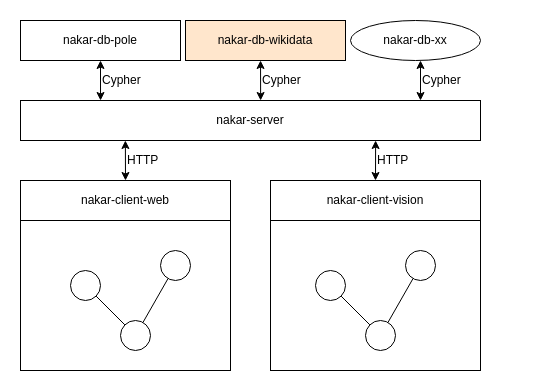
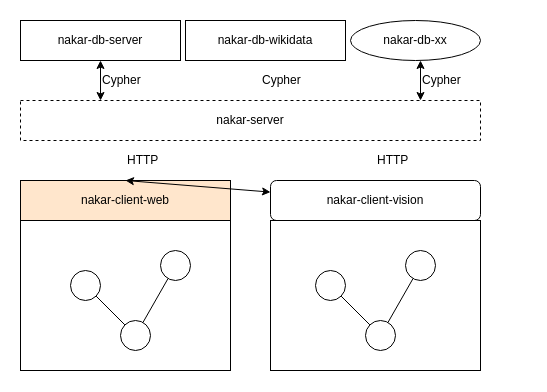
- <mxCell id="17" value="nakar-db-pole" style="rounded=0;whiteSpace=wrap;html=1;" vertex="1" parent="1"><mxGeometry x="20" y="20" width="160" height="40" as="geometry" /></mxCell>
+ <mxCell id="17" value="nakar-db-server" style="rounded=0;whiteSpace=wrap;html=1;" vertex="1" parent="1"><mxGeometry x="20" y="20" width="160" height="40" as="geometry" /></mxCell>
- <mxCell id="18" value="nakar-db-wikidata" style="rounded=0;whiteSpace=wrap;html=1;fillColor=#ffe6cc;" vertex="1" parent="1"><mxGeometry x="185" y="20" width="160" height="40" as="geometry" /></mxCell>
+ <mxCell id="18" value="nakar-db-wikidata" style="rounded=0;whiteSpace=wrap;html=1;" vertex="1" parent="1"><mxGeometry x="185" y="20" width="160" height="40" as="geometry" /></mxCell>
- <mxCell id="21" value="" style="endArrow=classic;startArrow=classic;html=1;rounded=0;entryX=0.469;entryY=1;entryDx=0;entryDy=0;entryPerimeter=0;exitX=0.522;exitY=0;exitDx=0;exitDy=0;exitPerimeter=0;" edge="1" parent="1" source="16" target="18"><mxGeometry width="50" height="50" relative="1" as="geometry"><mxPoint x="260" y="88" as="sourcePoint" /><mxPoint x="260" y="68" as="targetPoint" /></mxGeometry></mxCell>
- <mxCell id="16" value="nakar-server" style="rounded=0;whiteSpace=wrap;html=1;" vertex="1" parent="1"><mxGeometry x="20" y="100" width="460" height="40" as="geometry" /></mxCell>
+ <mxCell id="16" value="nakar-server" style="rounded=0;whiteSpace=wrap;html=1;dashed=1;" vertex="1" parent="1"><mxGeometry x="20" y="100" width="460" height="40" as="geometry" /></mxCell>
- <mxCell id="24" value="" style="endArrow=classic;startArrow=classic;html=1;rounded=0;entryX=0.228;entryY=1;entryDx=0;entryDy=0;exitX=0.5;exitY=0;exitDx=0;exitDy=0;entryPerimeter=0;" edge="1" parent="1" source="2" target="16"><mxGeometry width="50" height="50" relative="1" as="geometry"><mxPoint x="134.84" y="180" as="sourcePoint" /><mxPoint x="134.84" y="140" as="targetPoint" /></mxGeometry></mxCell>
+ <mxCell id="24" value="" style="endArrow=classic;startArrow=classic;html=1;rounded=0;exitX=0.5;exitY=0;exitDx=0;exitDy=0;" edge="1" parent="1" source="2" target="9"><mxGeometry width="50" height="50" relative="1" as="geometry"><mxPoint x="134.84" y="180" as="sourcePoint" /><mxPoint x="134.84" y="140" as="targetPoint" /></mxGeometry></mxCell>
- <mxCell id="23" value="" style="endArrow=classic;startArrow=classic;html=1;rounded=0;entryX=0.772;entryY=1;entryDx=0;entryDy=0;exitX=0.5;exitY=0;exitDx=0;exitDy=0;entryPerimeter=0;" edge="1" parent="1" source="9" target="16"><mxGeometry width="50" height="50" relative="1" as="geometry"><mxPoint x="379.84" y="180" as="sourcePoint" /><mxPoint x="379.84" y="140" as="targetPoint" /></mxGeometry></mxCell>
- <mxCell id="2" value="nakar-client-web" style="rounded=0;whiteSpace=wrap;html=1;" vertex="1" parent="1"><mxGeometry x="20" y="180" width="210" height="40" as="geometry" /></mxCell>
+ <mxCell id="2" value="nakar-client-web" style="rounded=0;whiteSpace=wrap;html=1;fillColor=#ffe6cc;" vertex="1" parent="1"><mxGeometry x="20" y="180" width="210" height="40" as="geometry" /></mxCell>
- <mxCell id="9" value="nakar-client-vision" style="rounded=0;whiteSpace=wrap;html=1;" vertex="1" parent="1"><mxGeometry x="270" y="180" width="210" height="40" as="geometry" /></mxCell>
+ <mxCell id="9" value="nakar-client-vision" style="whiteSpace=wrap;html=1;rounded=1;" vertex="1" parent="1"><mxGeometry x="270" y="180" width="210" height="40" as="geometry" /></mxCell>
